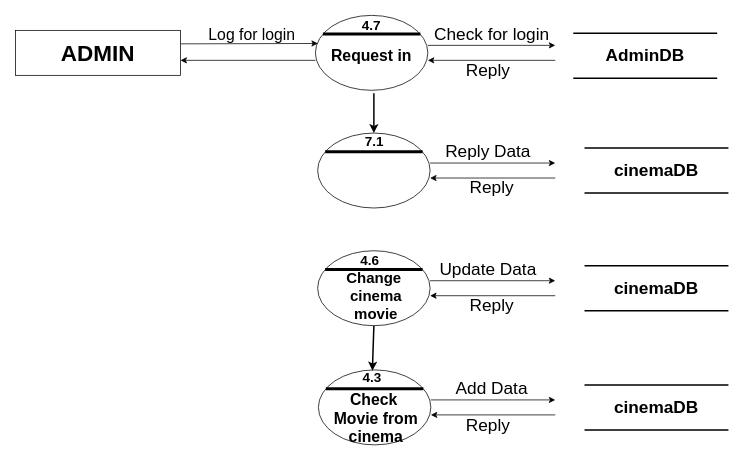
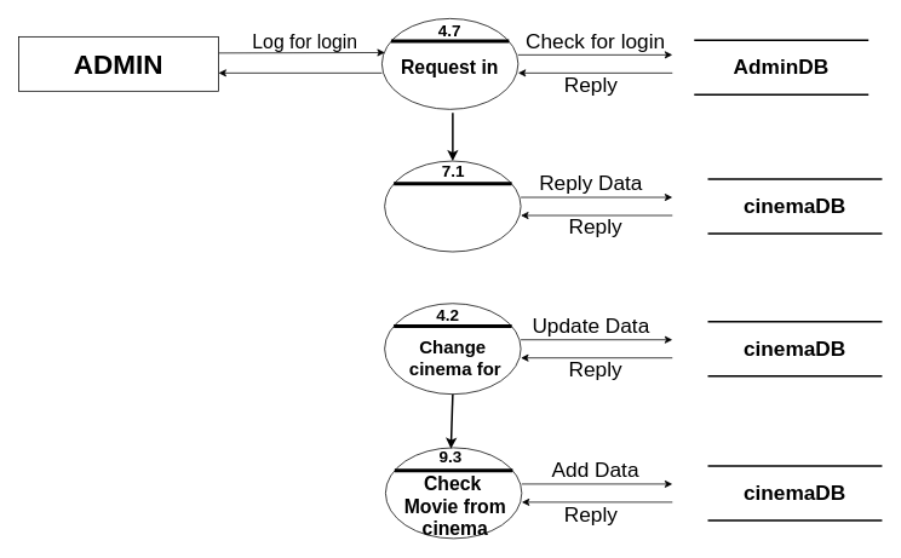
- <mxCell id="18" value="4.6" style="text;html=1;strokeColor=none;fillColor=none;align=center;verticalAlign=middle;whiteSpace=wrap;rounded=0;fontSize=18;fontStyle=1" parent="1" vertex="1"><mxGeometry x="468" y="338" width="50" height="20" as="geometry" /></mxCell>
+ <mxCell id="18" value="4.2" style="text;html=1;strokeColor=none;fillColor=none;align=center;verticalAlign=middle;whiteSpace=wrap;rounded=0;fontSize=18;fontStyle=1" parent="1" vertex="1"><mxGeometry x="468" y="338" width="50" height="20" as="geometry" /></mxCell>
- <mxCell id="16" value="Change&amp;nbsp;&lt;br&gt;cinema movie" style="text;html=1;strokeColor=none;fillColor=none;align=center;verticalAlign=middle;whiteSpace=wrap;rounded=0;fontSize=20;fontStyle=1" parent="1" vertex="1"><mxGeometry x="446" y="359" width="110" height="70" as="geometry" /></mxCell>
+ <mxCell id="16" value="Change&amp;nbsp;&lt;br&gt;cinema for" style="text;html=1;strokeColor=none;fillColor=none;align=center;verticalAlign=middle;whiteSpace=wrap;rounded=0;fontSize=20;fontStyle=1" parent="1" vertex="1"><mxGeometry x="446" y="359" width="110" height="70" as="geometry" /></mxCell>
- <mxCell id="24" value="4.3" style="text;html=1;strokeColor=none;fillColor=none;align=center;verticalAlign=middle;whiteSpace=wrap;rounded=0;fontSize=18;fontStyle=1" parent="1" vertex="1"><mxGeometry x="471" y="494" width="50" height="20" as="geometry" /></mxCell>
+ <mxCell id="24" value="9.3" style="text;html=1;strokeColor=none;fillColor=none;align=center;verticalAlign=middle;whiteSpace=wrap;rounded=0;fontSize=18;fontStyle=1" parent="1" vertex="1"><mxGeometry x="471" y="494" width="50" height="20" as="geometry" /></mxCell>
